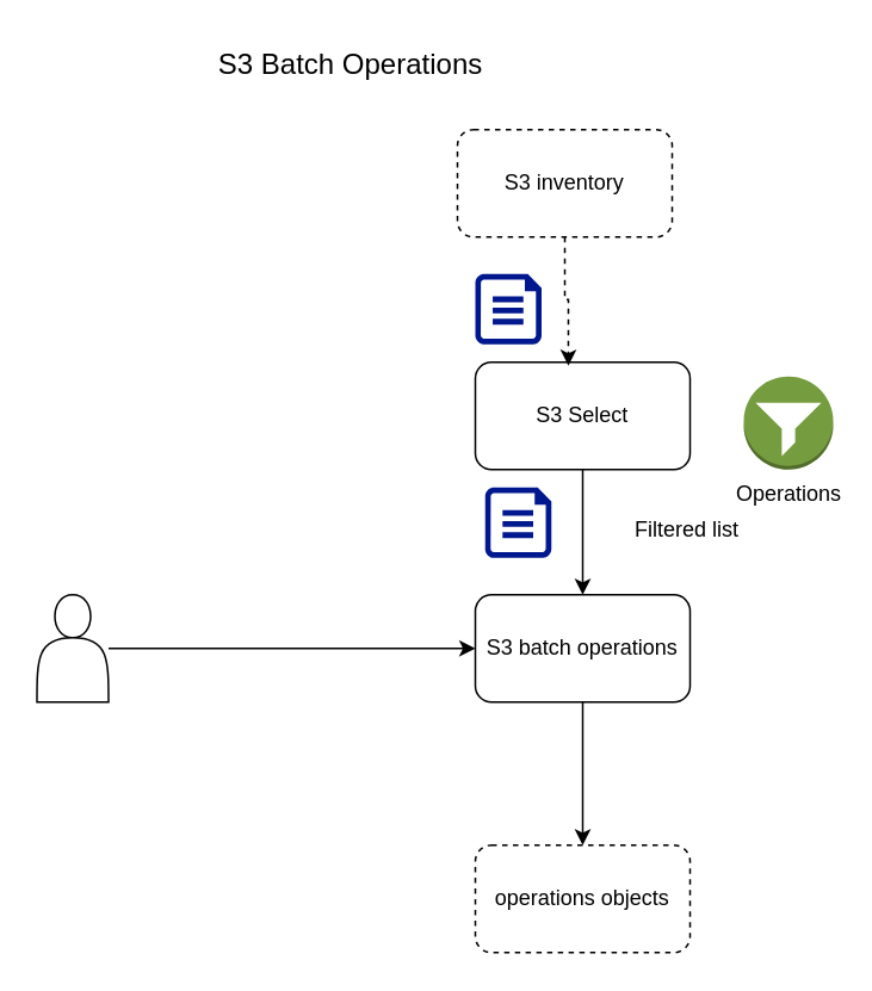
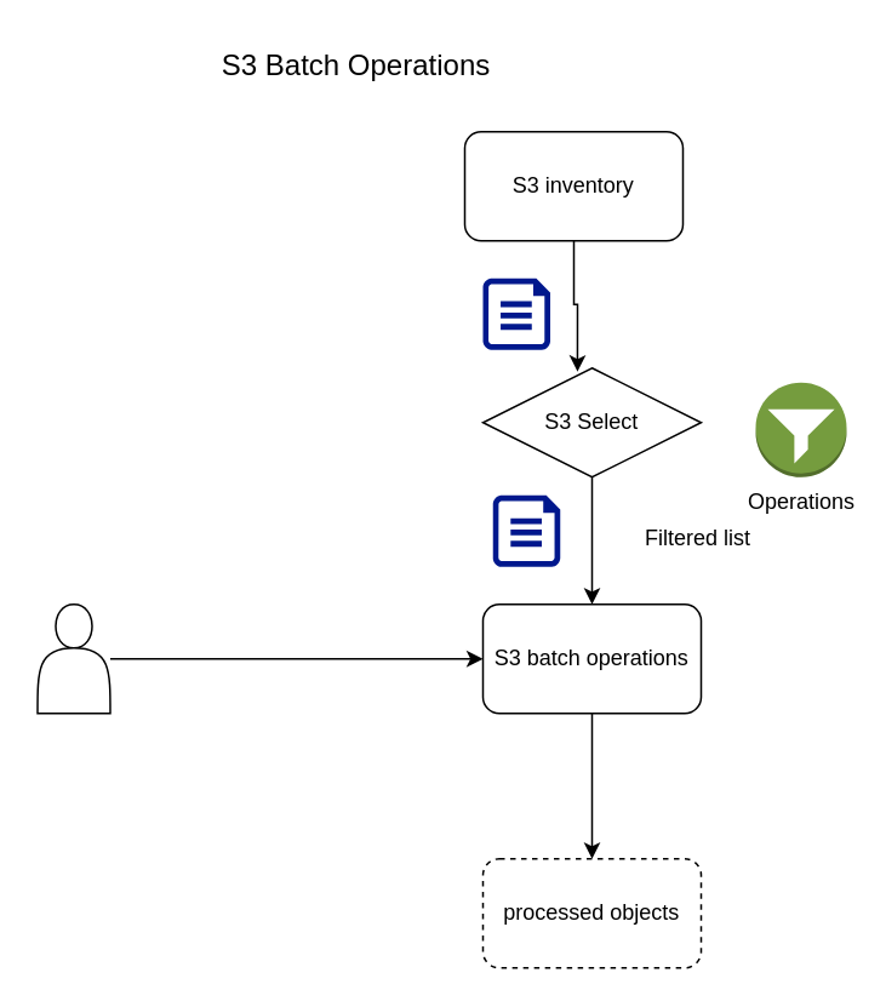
- <mxCell id="2" value="S3 inventory" style="rounded=1;whiteSpace=wrap;html=1;dashed=1;" vertex="1" parent="1"><mxGeometry x="255" y="72" width="120" height="60" as="geometry" /></mxCell>
+ <mxCell id="2" value="S3 inventory" style="rounded=1;whiteSpace=wrap;html=1;" vertex="1" parent="1"><mxGeometry x="255" y="72" width="120" height="60" as="geometry" /></mxCell>
- <mxCell id="8" style="edgeStyle=orthogonalEdgeStyle;rounded=0;orthogonalLoop=1;jettySize=auto;html=1;entryX=0.433;entryY=0.033;entryDx=0;entryDy=0;entryPerimeter=0;dashed=1;" edge="1" parent="1" source="2" target="4"><mxGeometry relative="1" as="geometry" /></mxCell>
+ <mxCell id="8" style="edgeStyle=orthogonalEdgeStyle;rounded=0;orthogonalLoop=1;jettySize=auto;html=1;entryX=0.433;entryY=0.033;entryDx=0;entryDy=0;entryPerimeter=0;" edge="1" parent="1" source="2" target="4"><mxGeometry relative="1" as="geometry" /></mxCell>
- <mxCell id="4" value="S3 Select" style="rounded=1;whiteSpace=wrap;html=1;" vertex="1" parent="1"><mxGeometry x="265" y="202" width="120" height="60" as="geometry" /></mxCell>
+ <mxCell id="4" value="S3 Select" style="rhombus;whiteSpace=wrap;html=1;" vertex="1" parent="1"><mxGeometry x="265" y="202" width="120" height="60" as="geometry" /></mxCell>
- <mxCell id="7" value="operations objects" style="rounded=1;whiteSpace=wrap;html=1;dashed=1;" vertex="1" parent="1"><mxGeometry x="265" y="472" width="120" height="60" as="geometry" /></mxCell>
+ <mxCell id="7" value="processed objects" style="rounded=1;whiteSpace=wrap;html=1;dashed=1;" vertex="1" parent="1"><mxGeometry x="265" y="472" width="120" height="60" as="geometry" /></mxCell>
